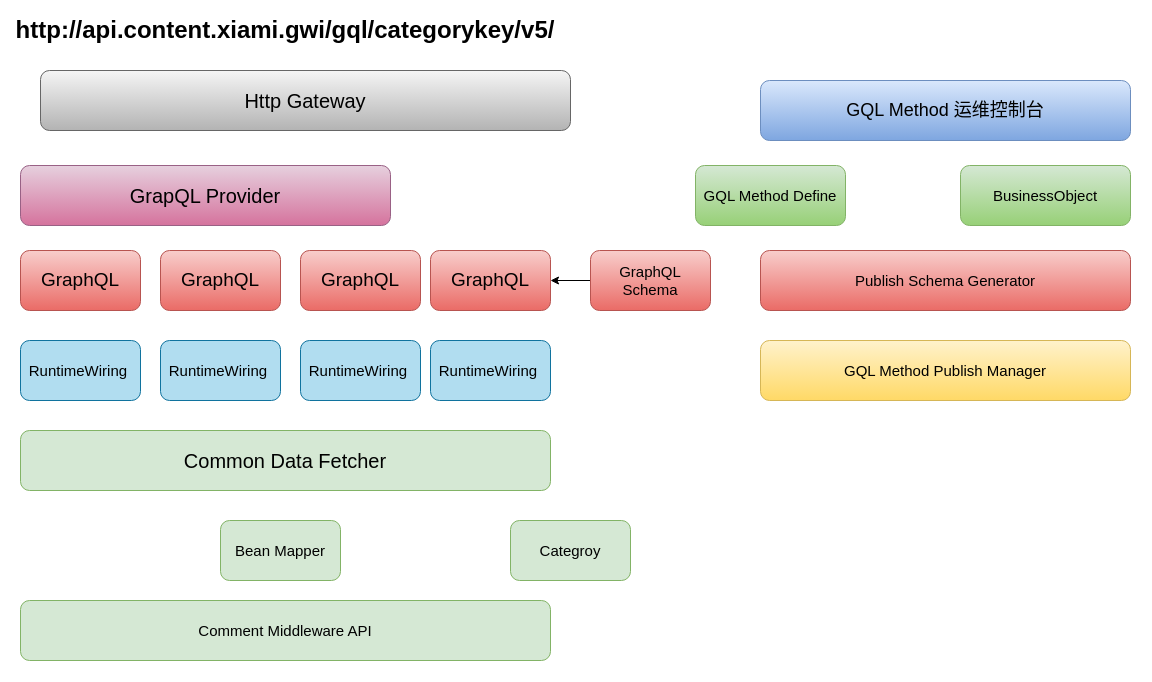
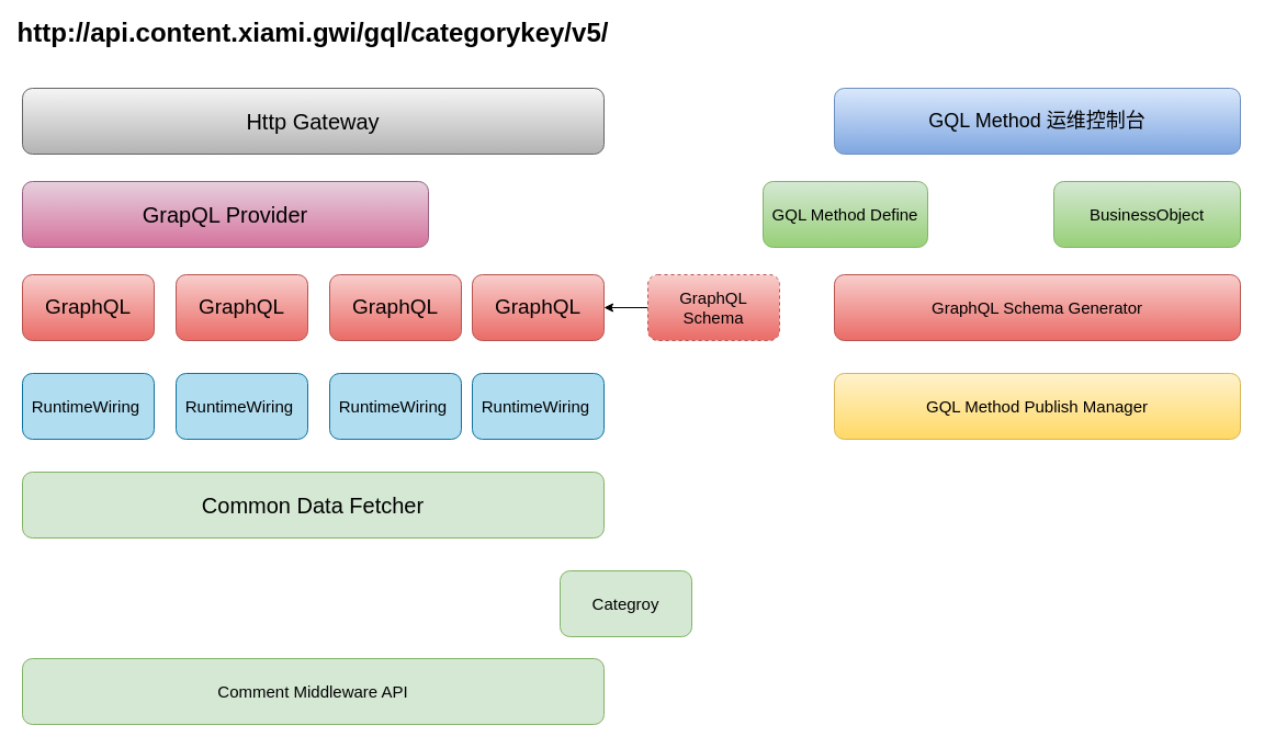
- <mxCell id="3" value="Http Gateway" style="rounded=1;whiteSpace=wrap;html=1;fontSize=20;gradientColor=#b3b3b3;fillColor=#f5f5f5;strokeColor=#666666;" vertex="1" parent="1"><mxGeometry x="40" y="70" width="530" height="60" as="geometry" /></mxCell>
+ <mxCell id="3" value="Http Gateway" style="rounded=1;whiteSpace=wrap;html=1;fontSize=20;gradientColor=#b3b3b3;fillColor=#f5f5f5;strokeColor=#666666;" vertex="1" parent="1"><mxGeometry x="20" y="80" width="530" height="60" as="geometry" /></mxCell>
- <mxCell id="19" value="GraphQL Schema" style="rounded=1;whiteSpace=wrap;html=1;gradientColor=#ea6b66;fillColor=#f8cecc;strokeColor=#b85450;fontSize=15;" vertex="1" parent="1"><mxGeometry x="590" y="250" width="120" height="60" as="geometry" /></mxCell>
+ <mxCell id="19" value="GraphQL Schema" style="rounded=1;whiteSpace=wrap;html=1;gradientColor=#ea6b66;fillColor=#f8cecc;strokeColor=#b85450;fontSize=15;dashed=1;" vertex="1" parent="1"><mxGeometry x="590" y="250" width="120" height="60" as="geometry" /></mxCell>
- <mxCell id="23" value="Publish Schema Generator" style="rounded=1;whiteSpace=wrap;html=1;gradientColor=#ea6b66;fillColor=#f8cecc;strokeColor=#b85450;fontSize=15;" vertex="1" parent="1"><mxGeometry x="760" y="250" width="370" height="60" as="geometry" /></mxCell>
+ <mxCell id="23" value="GraphQL Schema Generator" style="rounded=1;whiteSpace=wrap;html=1;gradientColor=#ea6b66;fillColor=#f8cecc;strokeColor=#b85450;fontSize=15;" vertex="1" parent="1"><mxGeometry x="760" y="250" width="370" height="60" as="geometry" /></mxCell>
- <mxCell id="15" value="Bean Mapper" style="rounded=1;whiteSpace=wrap;html=1;fillColor=#d5e8d4;strokeColor=#82b366;fontSize=15;" vertex="1" parent="1"><mxGeometry x="220" y="520" width="120" height="60" as="geometry" /></mxCell>
